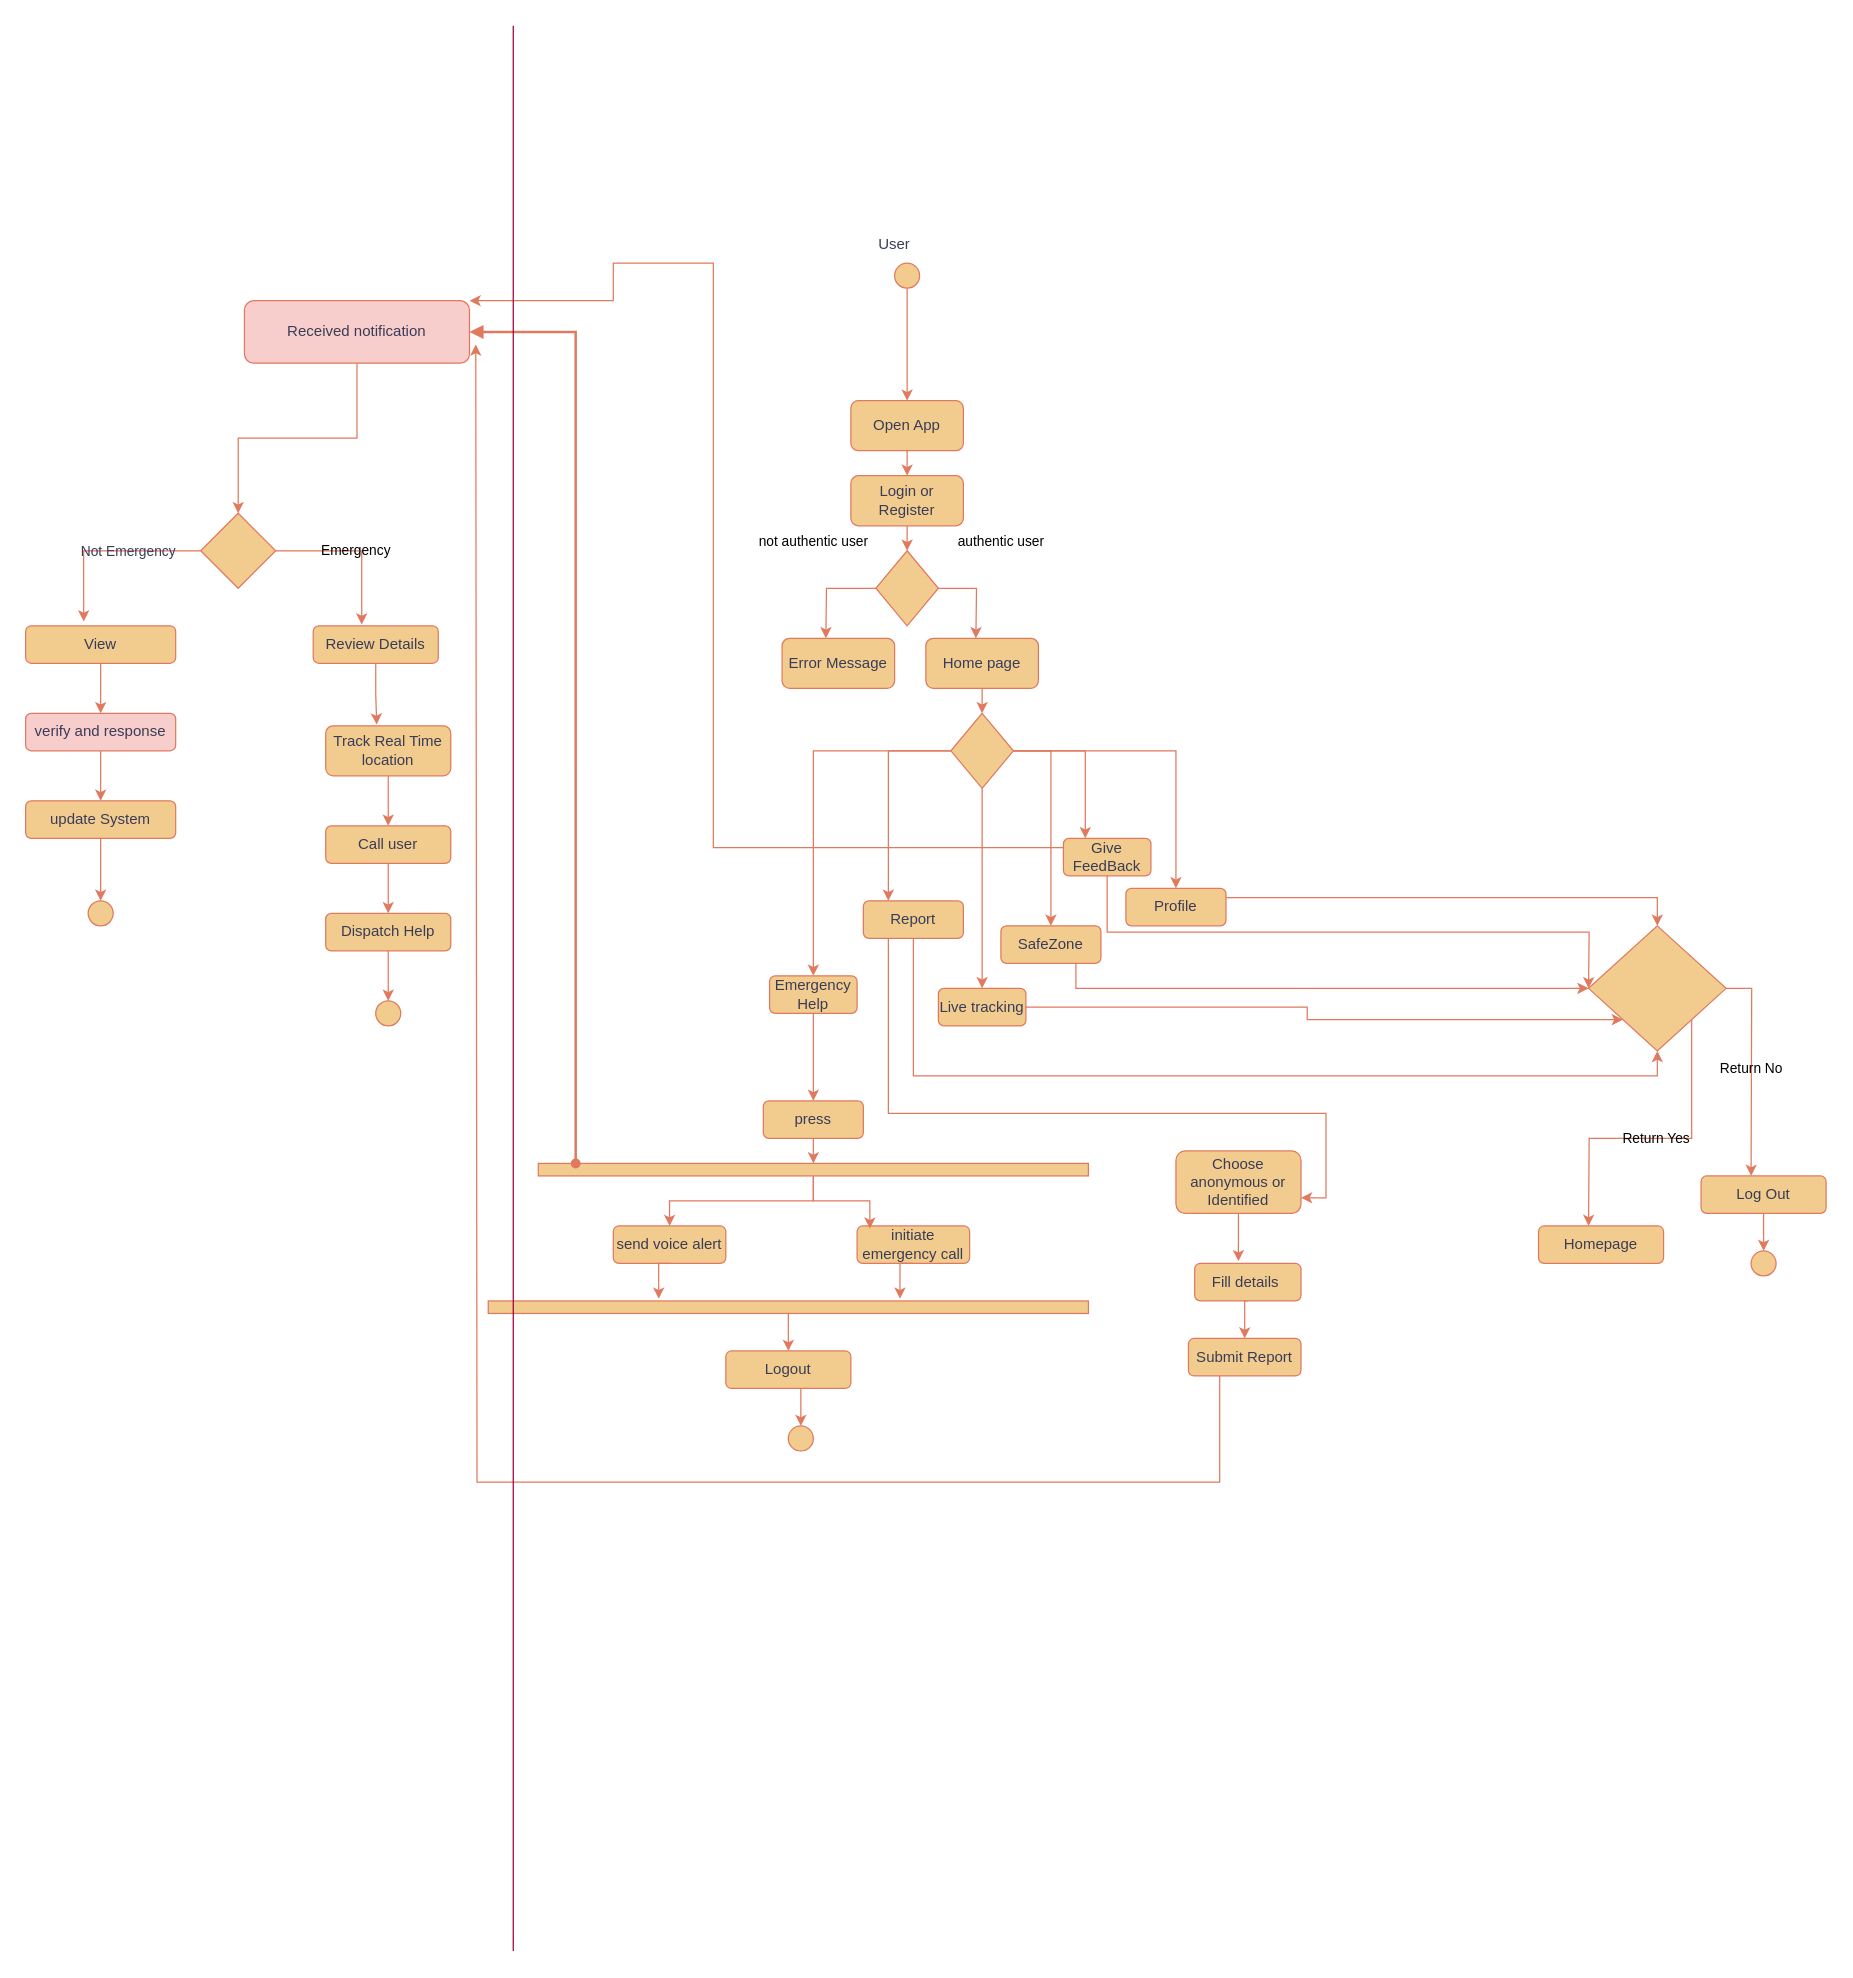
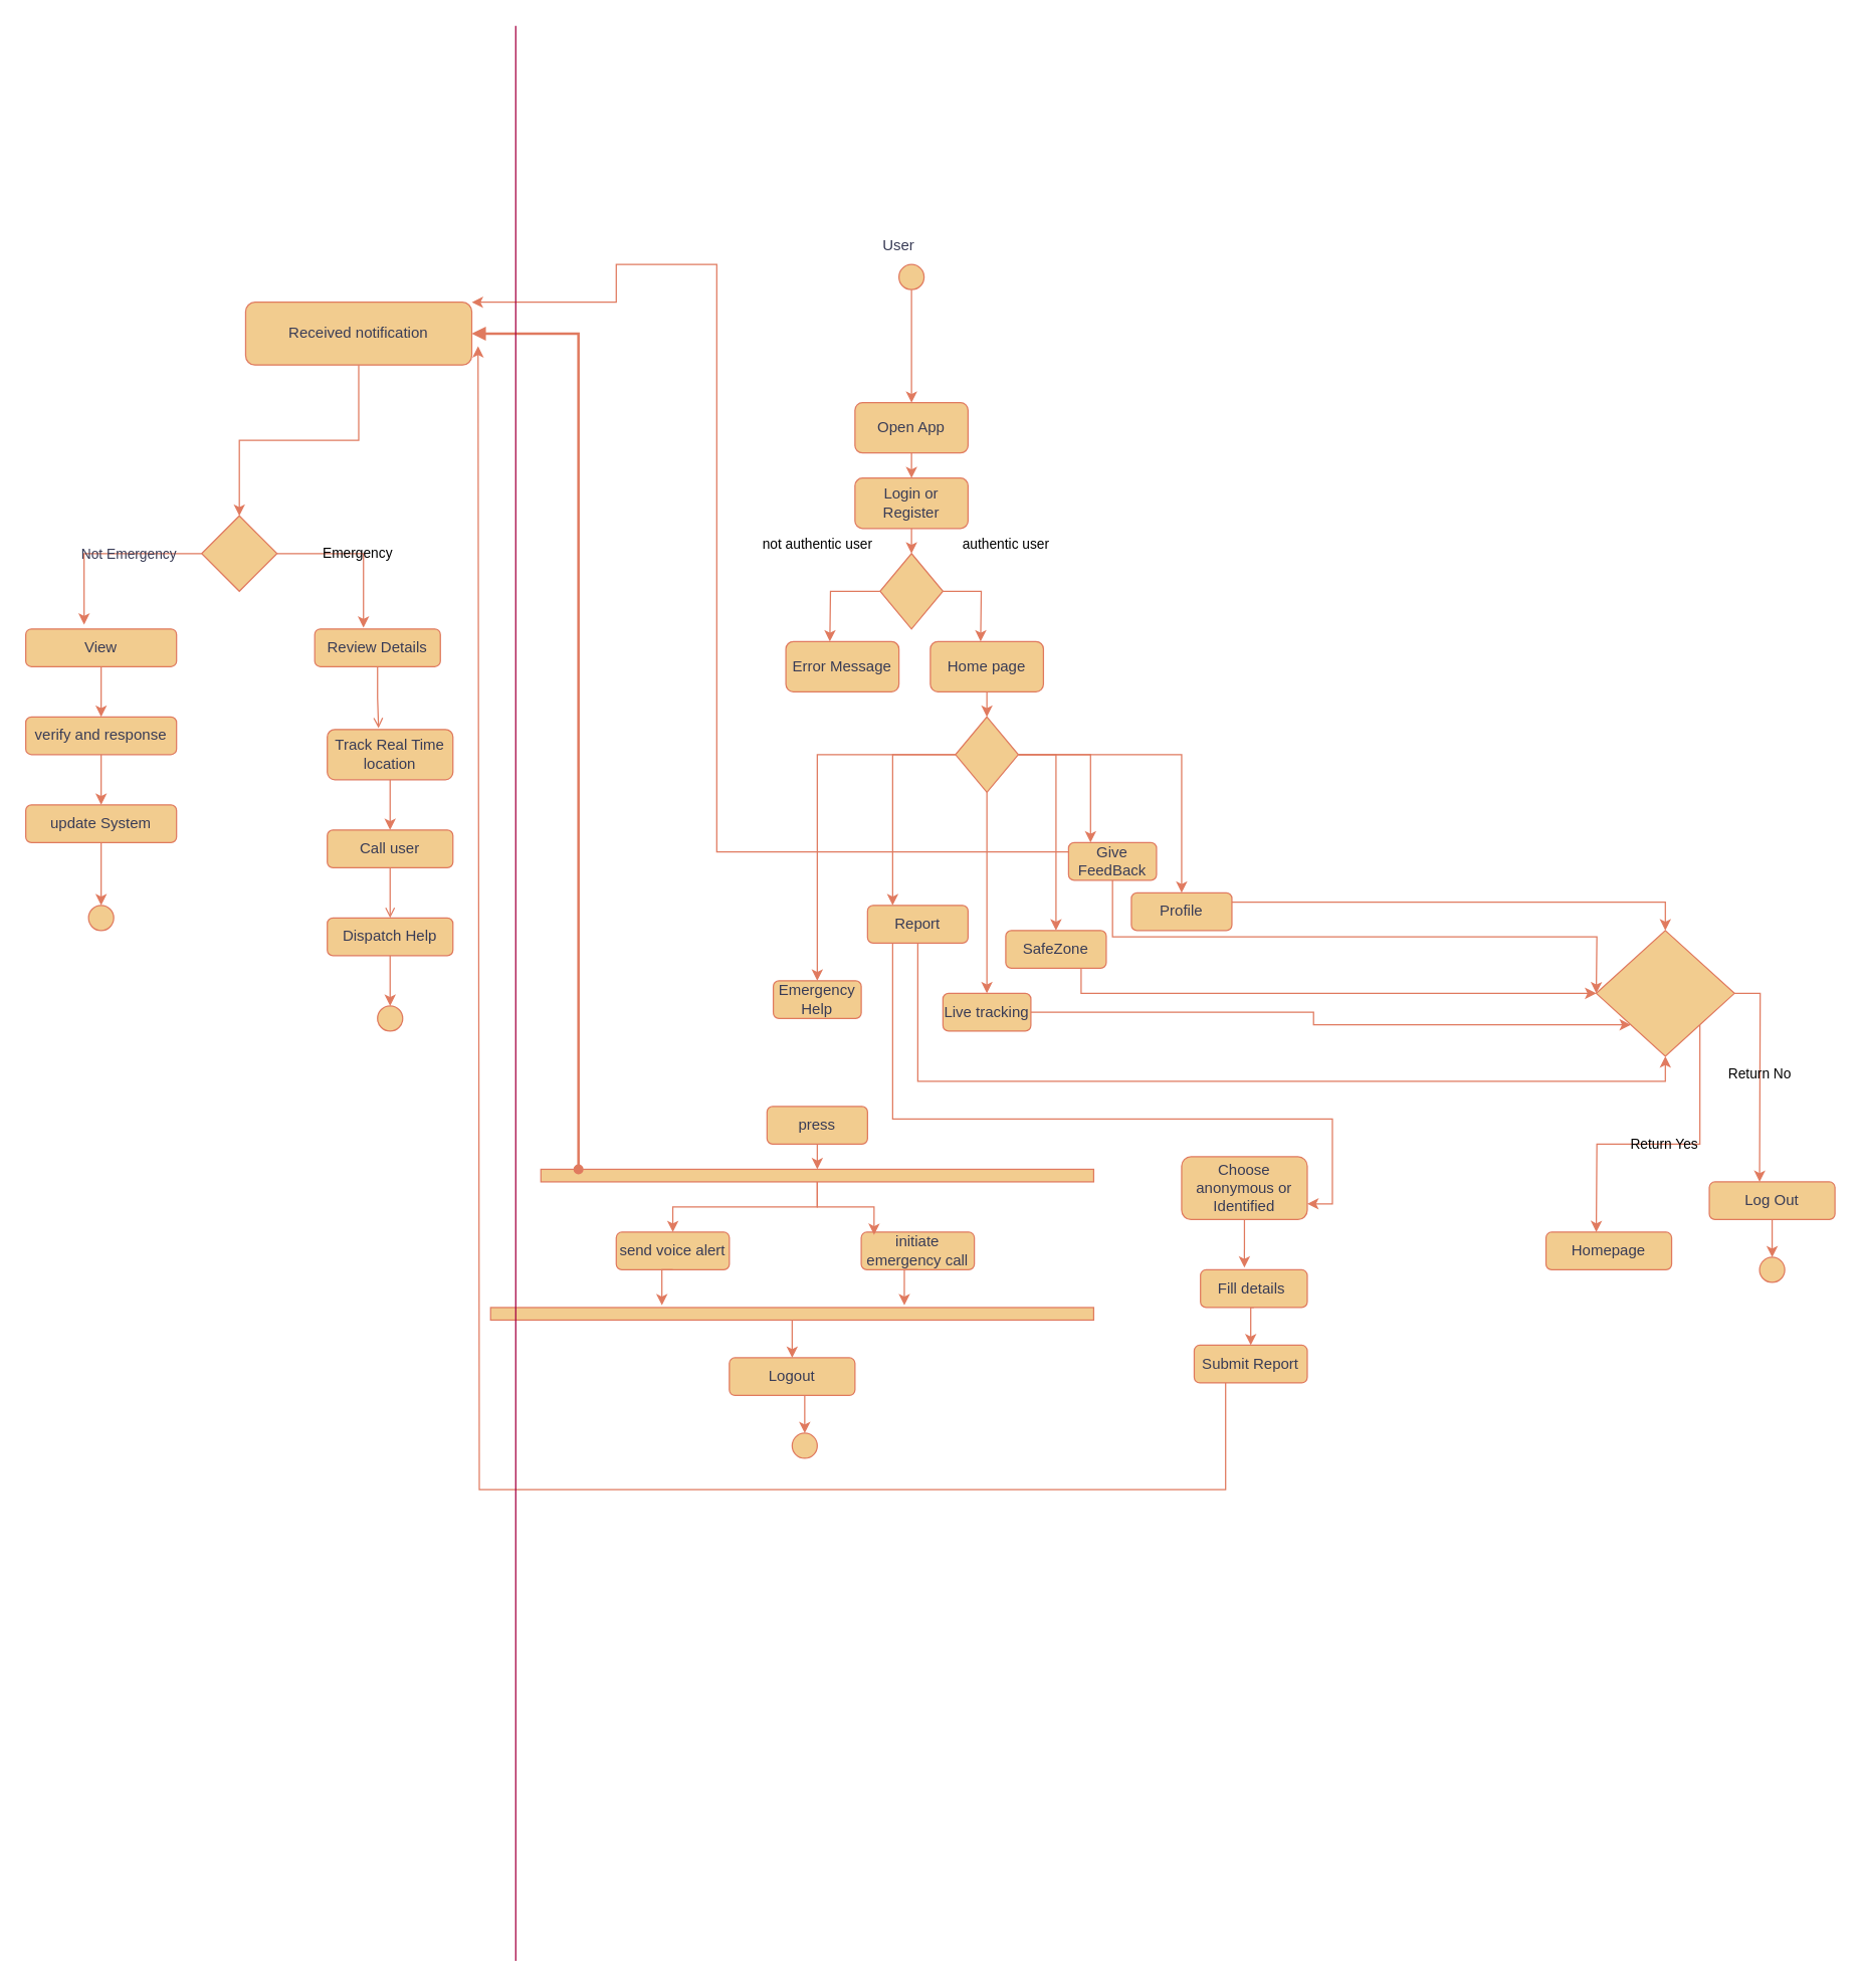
- <mxCell id="65" value="Received notification" style="rounded=1;whiteSpace=wrap;html=1;labelBackgroundColor=none;fillColor=#f8cecc;strokeColor=#E07A5F;fontColor=#393C56;" vertex="1" parent="1"><mxGeometry x="195" y="240" width="180" height="50" as="geometry" /></mxCell>
+ <mxCell id="65" value="Received notification" style="rounded=1;whiteSpace=wrap;html=1;labelBackgroundColor=none;fillColor=#F2CC8F;strokeColor=#E07A5F;fontColor=#393C56;" vertex="1" parent="1"><mxGeometry x="195" y="240" width="180" height="50" as="geometry" /></mxCell>
- <mxCell id="79" style="edgeStyle=orthogonalEdgeStyle;rounded=0;orthogonalLoop=1;jettySize=auto;html=1;exitX=0.5;exitY=1;exitDx=0;exitDy=0;entryX=0.408;entryY=-0.025;entryDx=0;entryDy=0;entryPerimeter=0;labelBackgroundColor=none;strokeColor=#E07A5F;fontColor=default;" edge="1" parent="1" source="69" target="71"><mxGeometry relative="1" as="geometry" /></mxCell>
+ <mxCell id="79" style="edgeStyle=orthogonalEdgeStyle;rounded=0;orthogonalLoop=1;jettySize=auto;html=1;exitX=0.5;exitY=1;exitDx=0;exitDy=0;entryX=0.408;entryY=-0.025;entryDx=0;entryDy=0;entryPerimeter=0;labelBackgroundColor=none;strokeColor=#E07A5F;fontColor=default;endArrow=open;" edge="1" parent="1" source="69" target="71"><mxGeometry relative="1" as="geometry" /></mxCell>
- <mxCell id="82" value="verify and response" style="rounded=1;whiteSpace=wrap;html=1;labelBackgroundColor=none;fillColor=#f8cecc;strokeColor=#E07A5F;fontColor=#393C56;" vertex="1" parent="1"><mxGeometry x="20" y="570" width="120" height="30" as="geometry" /></mxCell>
+ <mxCell id="82" value="verify and response" style="rounded=1;whiteSpace=wrap;html=1;labelBackgroundColor=none;fillColor=#F2CC8F;strokeColor=#E07A5F;fontColor=#393C56;" vertex="1" parent="1"><mxGeometry x="20" y="570" width="120" height="30" as="geometry" /></mxCell>
- <mxCell id="72" style="edgeStyle=orthogonalEdgeStyle;rounded=0;orthogonalLoop=1;jettySize=auto;html=1;exitX=0.5;exitY=1;exitDx=0;exitDy=0;entryX=0.5;entryY=0;entryDx=0;entryDy=0;labelBackgroundColor=none;strokeColor=#E07A5F;fontColor=default;" edge="1" parent="1" source="73" target="75"><mxGeometry relative="1" as="geometry" /></mxCell>
+ <mxCell id="72" style="edgeStyle=orthogonalEdgeStyle;rounded=0;orthogonalLoop=1;jettySize=auto;html=1;exitX=0.5;exitY=1;exitDx=0;exitDy=0;entryX=0.5;entryY=0;entryDx=0;entryDy=0;labelBackgroundColor=none;strokeColor=#E07A5F;fontColor=default;endArrow=open;" edge="1" parent="1" source="73" target="75"><mxGeometry relative="1" as="geometry" /></mxCell>
- <mxCell id="24" style="edgeStyle=orthogonalEdgeStyle;rounded=0;orthogonalLoop=1;jettySize=auto;html=1;exitX=0.5;exitY=1;exitDx=0;exitDy=0;entryX=0.5;entryY=0;entryDx=0;entryDy=0;labelBackgroundColor=none;strokeColor=#E07A5F;fontColor=default;" edge="1" parent="1" source="25" target="39"><mxGeometry relative="1" as="geometry" /></mxCell>
